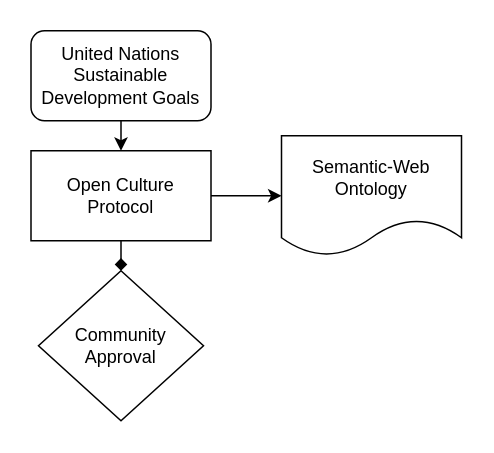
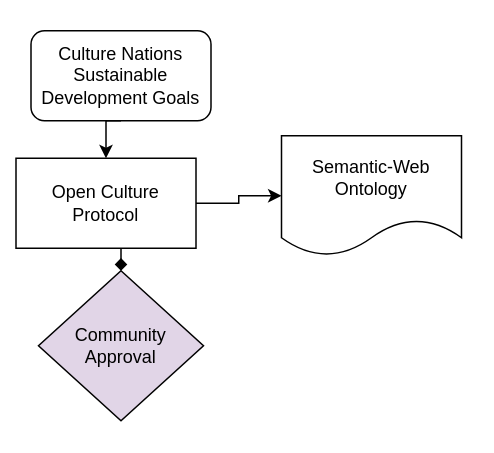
- <mxCell id="3" value="United Nations Sustainable Development Goals" style="rounded=1;whiteSpace=wrap;html=1;" parent="1" vertex="1"><mxGeometry x="20" y="20" width="120" height="60" as="geometry" /></mxCell>
+ <mxCell id="3" value="Culture Nations Sustainable Development Goals" style="rounded=1;whiteSpace=wrap;html=1;" parent="1" vertex="1"><mxGeometry x="20" y="20" width="120" height="60" as="geometry" /></mxCell>
- <mxCell id="6" value="Open Culture Protocol" style="rounded=0;whiteSpace=wrap;html=1;" vertex="1" parent="1"><mxGeometry x="20" y="100" width="120" height="60" as="geometry" /></mxCell>
+ <mxCell id="6" value="Open Culture Protocol" style="rounded=0;whiteSpace=wrap;html=1;" vertex="1" parent="1"><mxGeometry x="10" y="105" width="120" height="60" as="geometry" /></mxCell>
- <mxCell id="8" value="Community Approval" style="rhombus;whiteSpace=wrap;html=1;" vertex="1" parent="1"><mxGeometry x="25" y="180" width="110" height="100" as="geometry" /></mxCell>
+ <mxCell id="8" value="Community Approval" style="rhombus;whiteSpace=wrap;html=1;fillColor=#e1d5e7;" vertex="1" parent="1"><mxGeometry x="25" y="180" width="110" height="100" as="geometry" /></mxCell>
